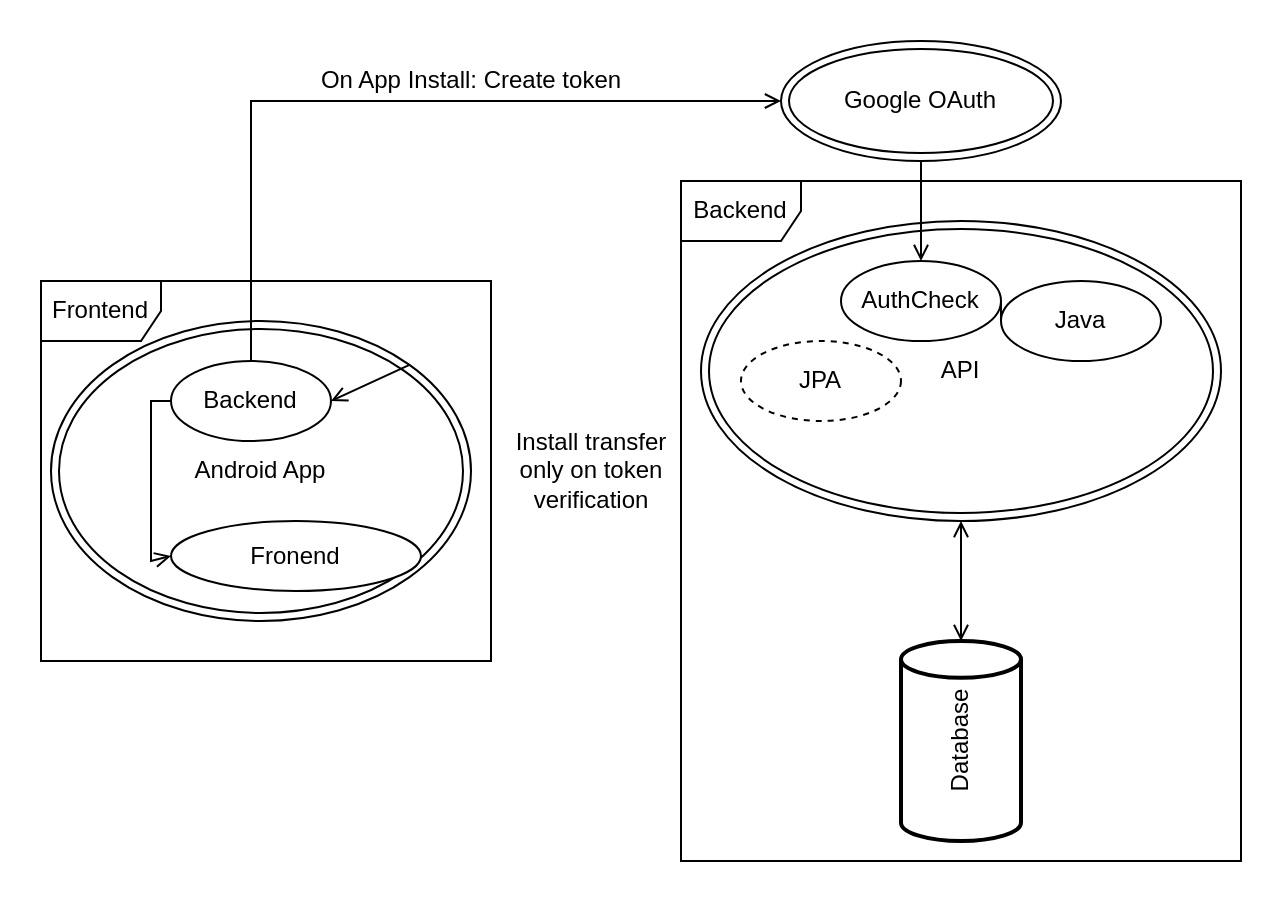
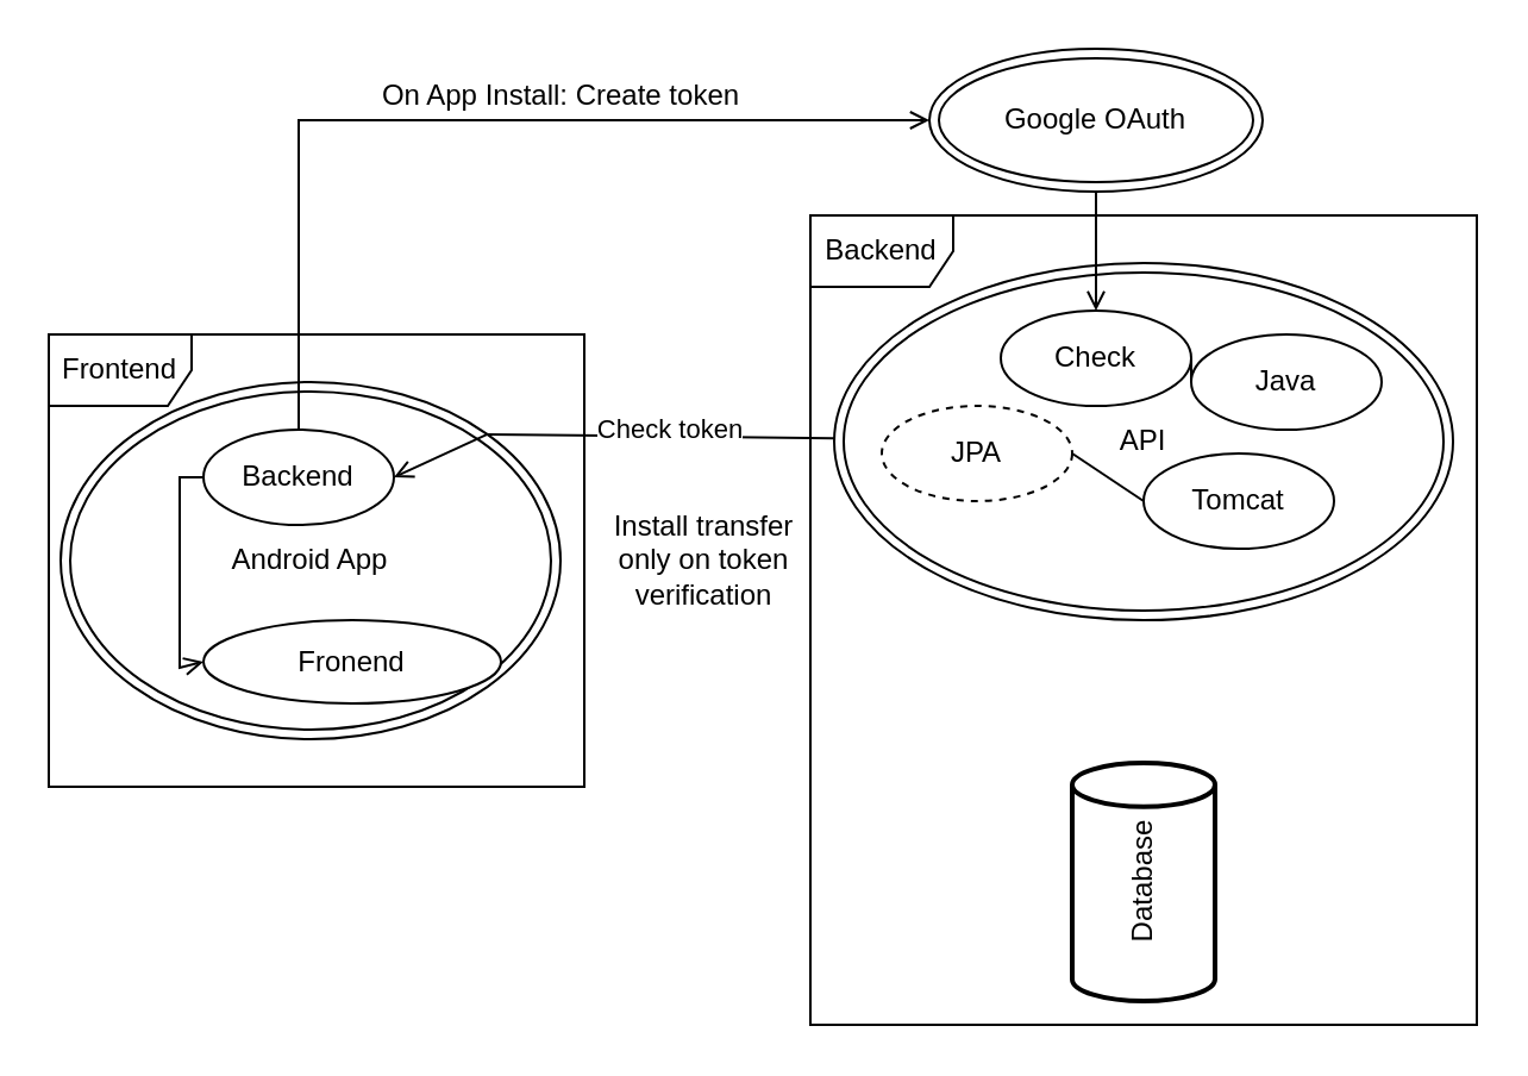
- <mxCell id="14" value="AuthCheck" style="ellipse;whiteSpace=wrap;html=1;" vertex="1" parent="1"><mxGeometry x="420" y="130" width="80" height="40" as="geometry" /></mxCell>
+ <mxCell id="14" value="Check" style="ellipse;whiteSpace=wrap;html=1;" vertex="1" parent="1"><mxGeometry x="420" y="130" width="80" height="40" as="geometry" /></mxCell>
+ <mxCell id="6" style="edgeStyle=none;rounded=0;orthogonalLoop=1;jettySize=auto;html=1;entryX=1;entryY=0;entryDx=0;entryDy=0;startArrow=none;startFill=0;endArrow=none;endFill=0;" edge="1" parent="1" source="8" target="18"><mxGeometry relative="1" as="geometry" /></mxCell>
+ <mxCell id="7" value="Check token" style="edgeLabel;html=1;align=center;verticalAlign=middle;resizable=0;points=[];" vertex="1" connectable="0" parent="6"><mxGeometry x="0.109" y="-1" relative="1" as="geometry"><mxPoint x="11" y="-2" as="offset" /></mxGeometry></mxCell>
+ <mxCell id="11" style="edgeStyle=none;rounded=0;orthogonalLoop=1;jettySize=auto;html=1;exitX=0;exitY=0.5;exitDx=0;exitDy=0;entryX=1;entryY=0.5;entryDx=0;entryDy=0;endArrow=none;endFill=0;" edge="1" parent="1" source="12" target="9"><mxGeometry relative="1" as="geometry" /></mxCell>
+ <mxCell id="12" value="Tomcat" style="ellipse;whiteSpace=wrap;html=1;" vertex="1" parent="1"><mxGeometry x="480" y="190" width="80" height="40" as="geometry" /></mxCell>
- <mxCell id="4" style="edgeStyle=none;rounded=0;orthogonalLoop=1;jettySize=auto;html=1;entryX=0.5;entryY=1;entryDx=0;entryDy=0;endArrow=open;endFill=0;startArrow=open;startFill=0;" edge="1" parent="1" source="5" target="8"><mxGeometry relative="1" as="geometry" /></mxCell>
